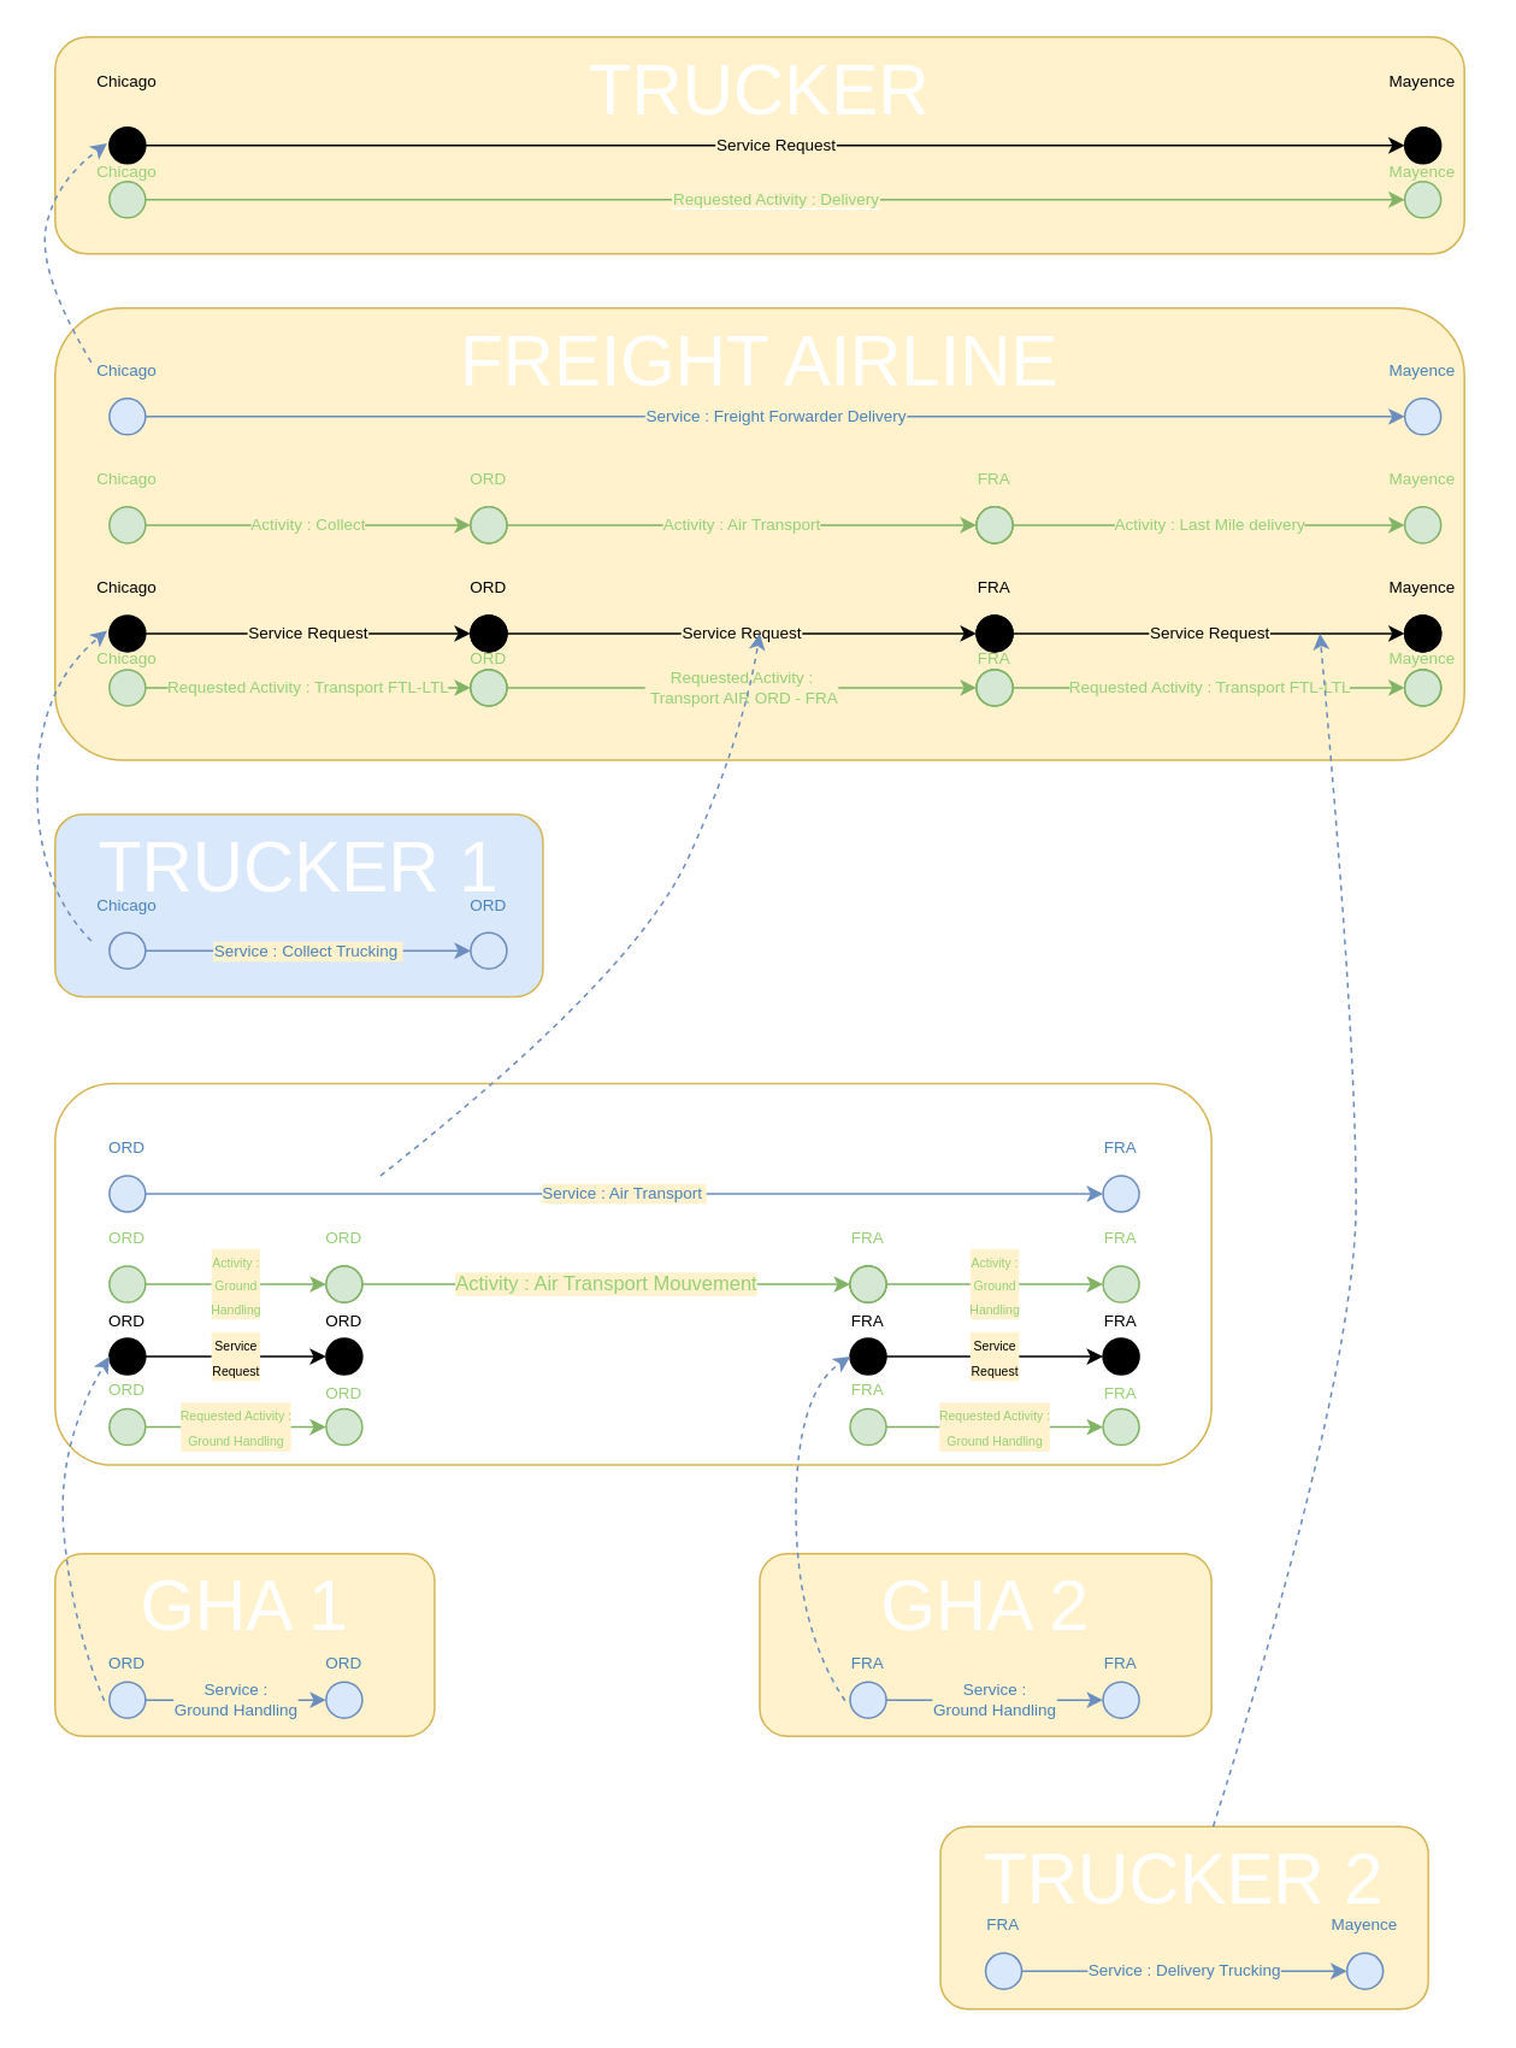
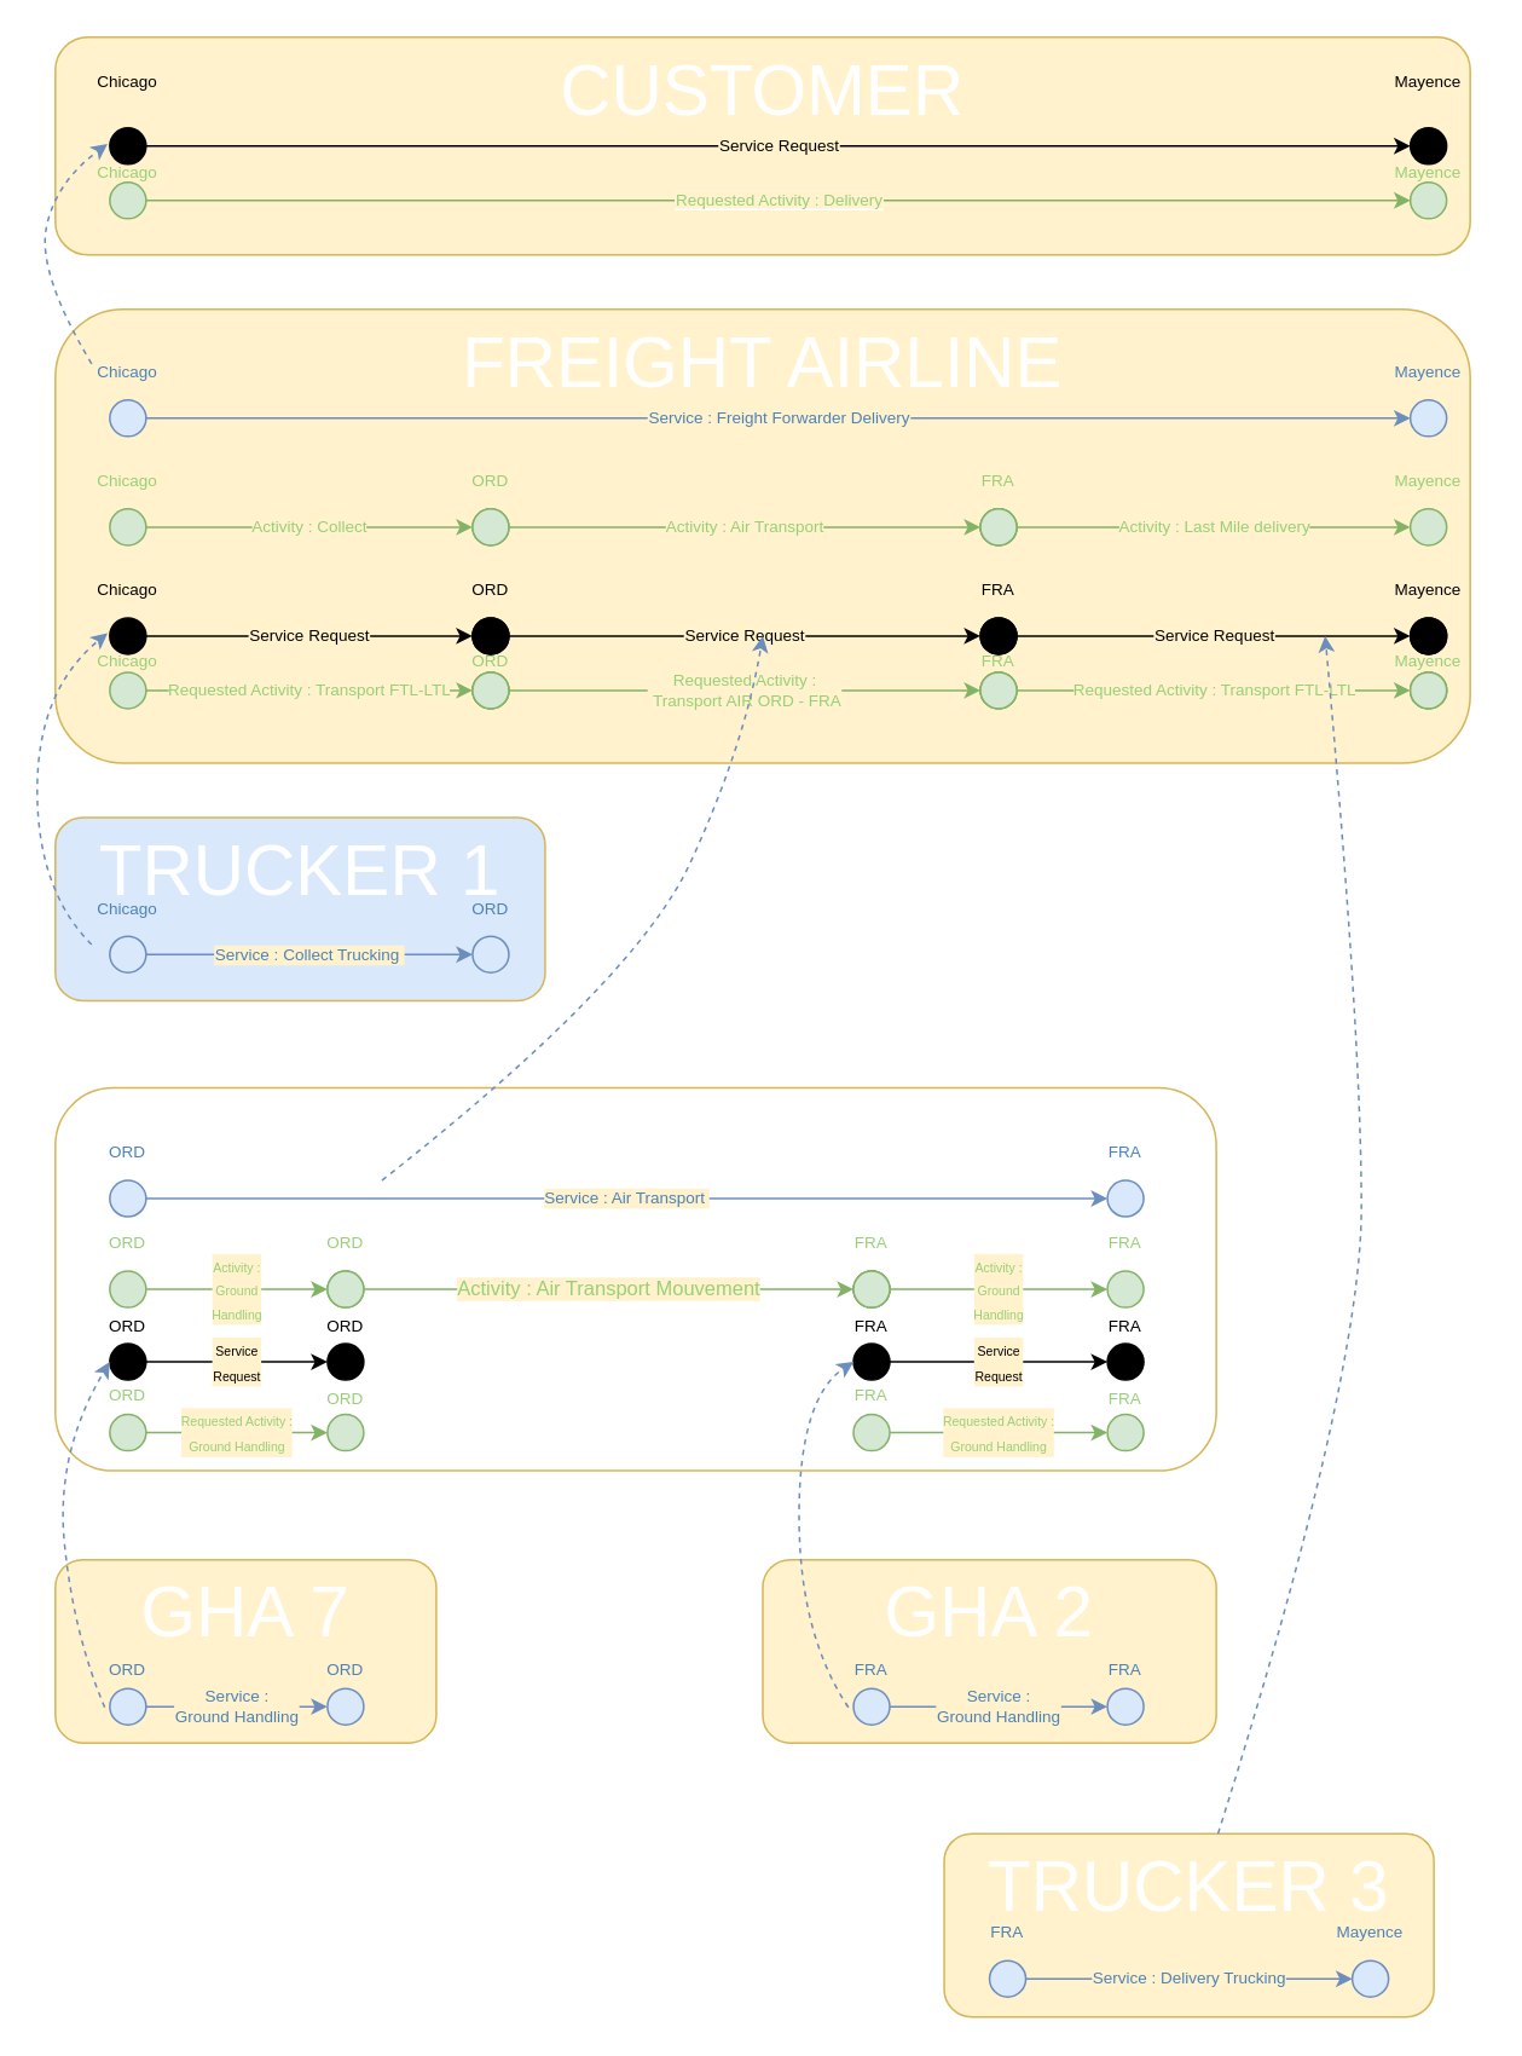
- <mxCell id="8" value="&lt;font style=&quot;font-size: 39px;&quot;&gt;TRUCKER&lt;/font&gt;" style="rounded=1;whiteSpace=wrap;html=1;fontSize=9;strokeColor=#d6b656;fillColor=#fff2cc;fontColor=#FFFFFF;verticalAlign=top;" vertex="1" parent="1"><mxGeometry x="30" y="20" width="780" height="120" as="geometry" /></mxCell>
+ <mxCell id="8" value="&lt;font style=&quot;font-size: 39px;&quot;&gt;CUSTOMER&lt;/font&gt;" style="rounded=1;whiteSpace=wrap;html=1;fontSize=9;strokeColor=#d6b656;fillColor=#fff2cc;fontColor=#FFFFFF;verticalAlign=top;" vertex="1" parent="1"><mxGeometry x="30" y="20" width="780" height="120" as="geometry" /></mxCell>
- <mxCell id="4" value="&lt;font style=&quot;font-size: 39px;&quot;&gt;GHA 1&lt;/font&gt;" style="rounded=1;whiteSpace=wrap;html=1;fontSize=9;strokeColor=#d6b656;fillColor=#fff2cc;fontColor=#FFFFFF;verticalAlign=top;" vertex="1" parent="1"><mxGeometry x="30" y="859" width="210" height="101" as="geometry" /></mxCell>
+ <mxCell id="4" value="&lt;font style=&quot;font-size: 39px;&quot;&gt;GHA 7&lt;/font&gt;" style="rounded=1;whiteSpace=wrap;html=1;fontSize=9;strokeColor=#d6b656;fillColor=#fff2cc;fontColor=#FFFFFF;verticalAlign=top;" vertex="1" parent="1"><mxGeometry x="30" y="859" width="210" height="101" as="geometry" /></mxCell>
- <mxCell id="2" value="&lt;font style=&quot;font-size: 39px;&quot;&gt;TRUCKER 2&lt;/font&gt;" style="rounded=1;whiteSpace=wrap;html=1;fontSize=9;strokeColor=#d6b656;fillColor=#fff2cc;fontColor=#FFFFFF;verticalAlign=top;" vertex="1" parent="1"><mxGeometry x="520" y="1010" width="270" height="101" as="geometry" /></mxCell>
+ <mxCell id="2" value="&lt;font style=&quot;font-size: 39px;&quot;&gt;TRUCKER 3&lt;/font&gt;" style="rounded=1;whiteSpace=wrap;html=1;fontSize=9;strokeColor=#d6b656;fillColor=#fff2cc;fontColor=#FFFFFF;verticalAlign=top;" vertex="1" parent="1"><mxGeometry x="520" y="1010" width="270" height="101" as="geometry" /></mxCell>
